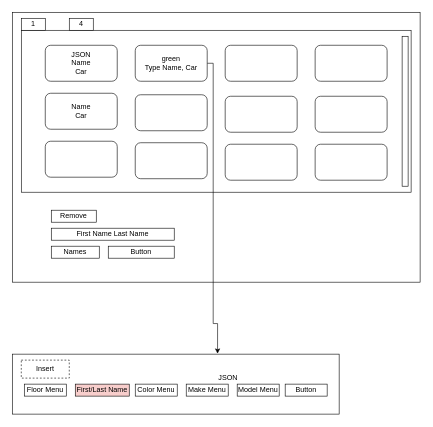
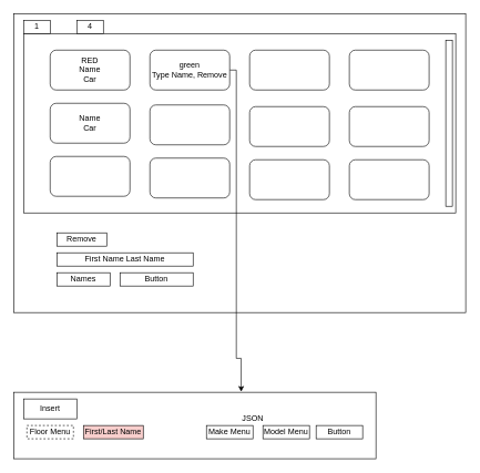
- <mxCell id="15" value="JSON&lt;br&gt;Name&lt;br&gt;Car" style="rounded=1;whiteSpace=wrap;html=1;" vertex="1" parent="1"><mxGeometry x="75" y="75" width="120" height="60" as="geometry" /></mxCell>
+ <mxCell id="15" value="RED&lt;br&gt;Name&lt;br&gt;Car" style="rounded=1;whiteSpace=wrap;html=1;" vertex="1" parent="1"><mxGeometry x="75" y="75" width="120" height="60" as="geometry" /></mxCell>
- <mxCell id="11" value="green&lt;br&gt;Type Name, Car" style="rounded=1;whiteSpace=wrap;html=1;" vertex="1" parent="1"><mxGeometry x="225" y="75" width="120" height="60" as="geometry" /></mxCell>
+ <mxCell id="11" value="green&lt;br&gt;Type Name, Remove" style="rounded=1;whiteSpace=wrap;html=1;" vertex="1" parent="1"><mxGeometry x="225" y="75" width="120" height="60" as="geometry" /></mxCell>
- <mxCell id="29" value="Insert" style="rounded=0;whiteSpace=wrap;html=1;dashed=1;" vertex="1" parent="28"><mxGeometry width="80" height="30" as="geometry" /></mxCell>
+ <mxCell id="29" value="Insert" style="rounded=0;whiteSpace=wrap;html=1;" vertex="1" parent="28"><mxGeometry width="80" height="30" as="geometry" /></mxCell>
- <mxCell id="30" value="Floor Menu" style="rounded=0;whiteSpace=wrap;html=1;" vertex="1" parent="28"><mxGeometry x="5" y="40" width="70" height="20" as="geometry" /></mxCell>
+ <mxCell id="30" value="Floor Menu" style="rounded=0;whiteSpace=wrap;html=1;dashed=1;" vertex="1" parent="28"><mxGeometry x="5" y="40" width="70" height="20" as="geometry" /></mxCell>
- <mxCell id="34" value="Color Menu" style="rounded=0;whiteSpace=wrap;html=1;" vertex="1" parent="28"><mxGeometry x="190" y="40" width="70" height="20" as="geometry" /></mxCell>
